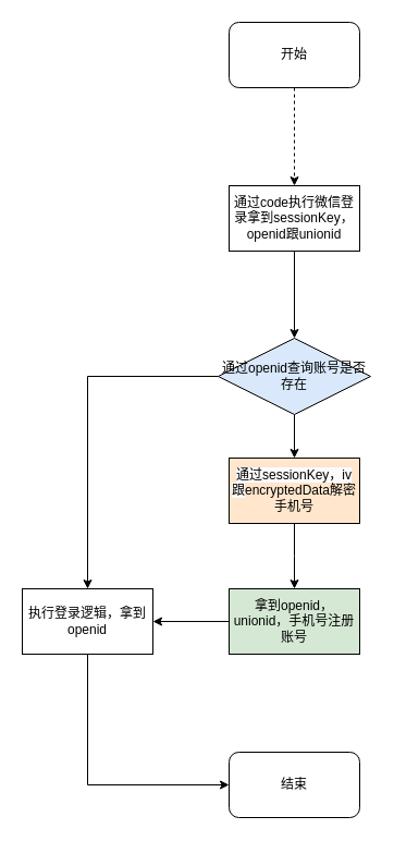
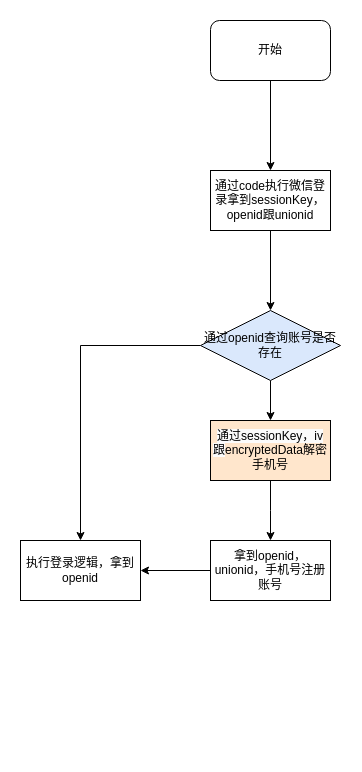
- <mxCell id="2" style="edgeStyle=orthogonalEdgeStyle;rounded=0;orthogonalLoop=1;jettySize=auto;html=1;entryX=0.5;entryY=0;entryDx=0;entryDy=0;dashed=1;" edge="1" parent="1" source="3" target="5"><mxGeometry relative="1" as="geometry" /></mxCell>
+ <mxCell id="2" style="edgeStyle=orthogonalEdgeStyle;rounded=0;orthogonalLoop=1;jettySize=auto;html=1;entryX=0.5;entryY=0;entryDx=0;entryDy=0;" edge="1" parent="1" source="3" target="5"><mxGeometry relative="1" as="geometry" /></mxCell>
- <mxCell id="14" value="拿到openid，unionid，手机号注册账号" style="rounded=0;whiteSpace=wrap;html=1;fillColor=#d5e8d4;" vertex="1" parent="1"><mxGeometry x="210" y="540" width="120" height="60" as="geometry" /></mxCell>
+ <mxCell id="14" value="拿到openid，unionid，手机号注册账号" style="rounded=0;whiteSpace=wrap;html=1;" vertex="1" parent="1"><mxGeometry x="210" y="540" width="120" height="60" as="geometry" /></mxCell>
- <mxCell id="12" style="edgeStyle=orthogonalEdgeStyle;rounded=0;orthogonalLoop=1;jettySize=auto;html=1;exitX=0.5;exitY=1;exitDx=0;exitDy=0;entryX=0;entryY=0.5;entryDx=0;entryDy=0;" edge="1" parent="1" source="13" target="11"><mxGeometry relative="1" as="geometry" /></mxCell>
- <mxCell id="11" value="结束" style="rounded=1;whiteSpace=wrap;html=1;" vertex="1" parent="1"><mxGeometry x="210" y="690" width="120" height="60" as="geometry" /></mxCell>
